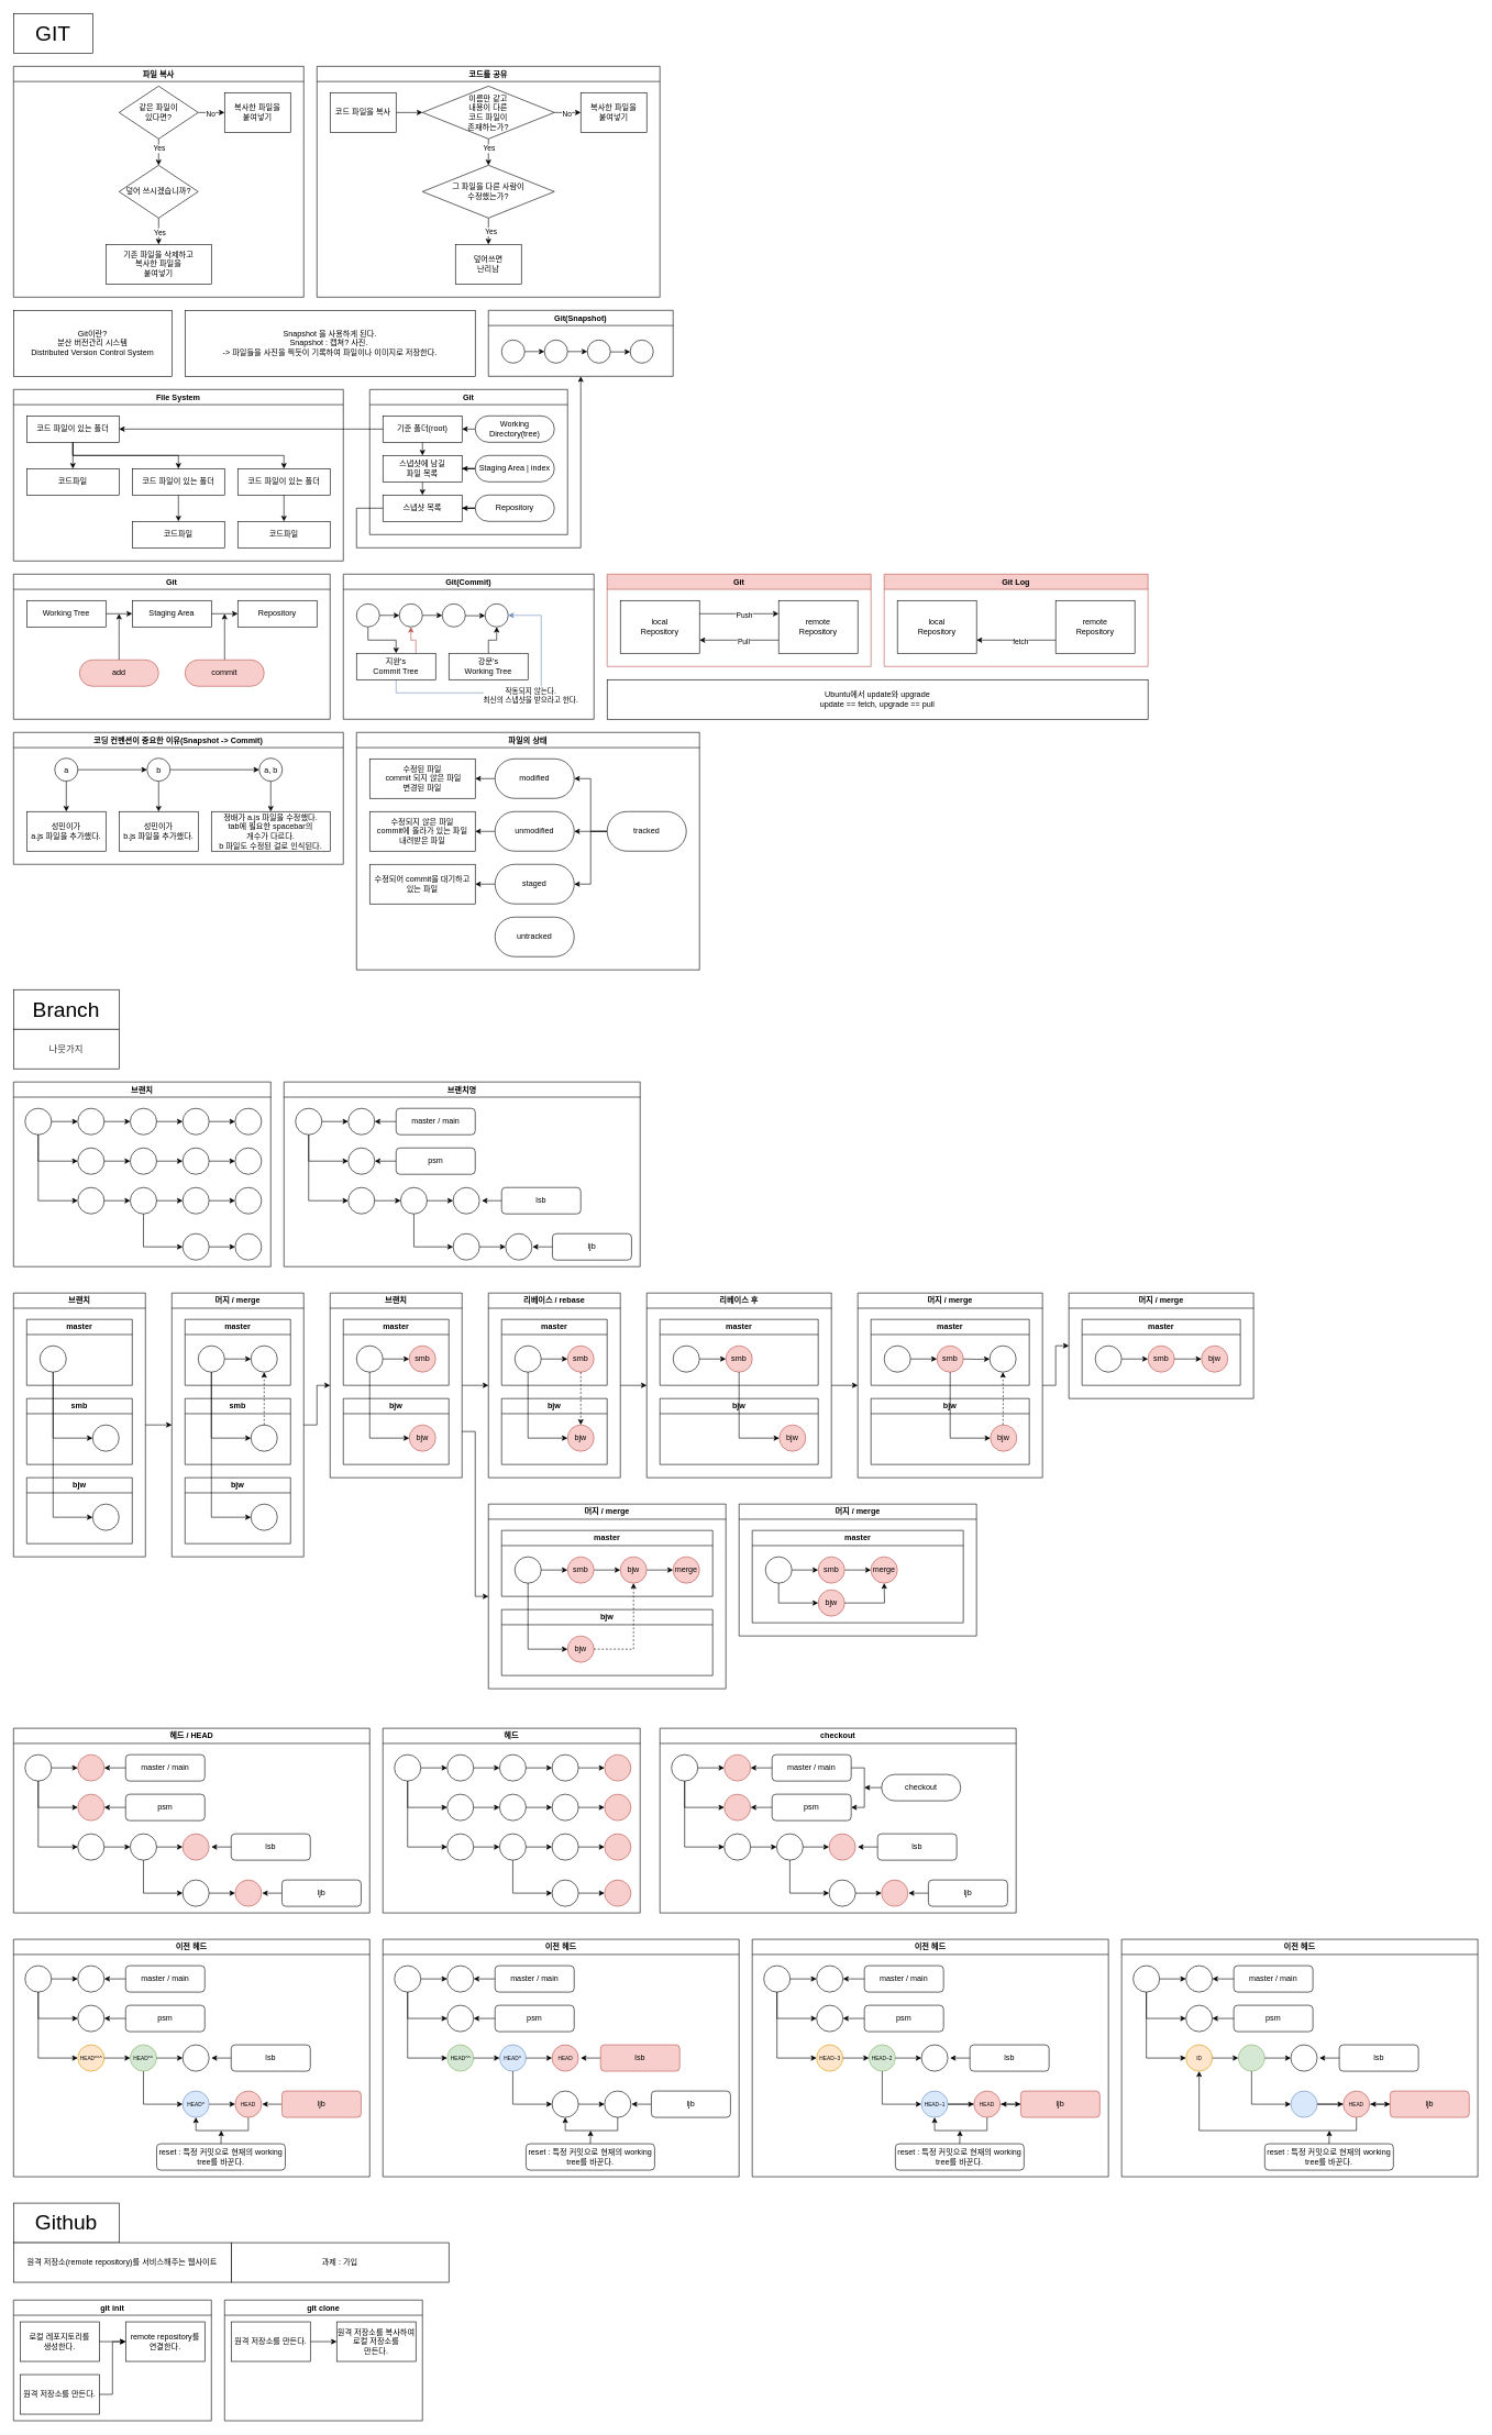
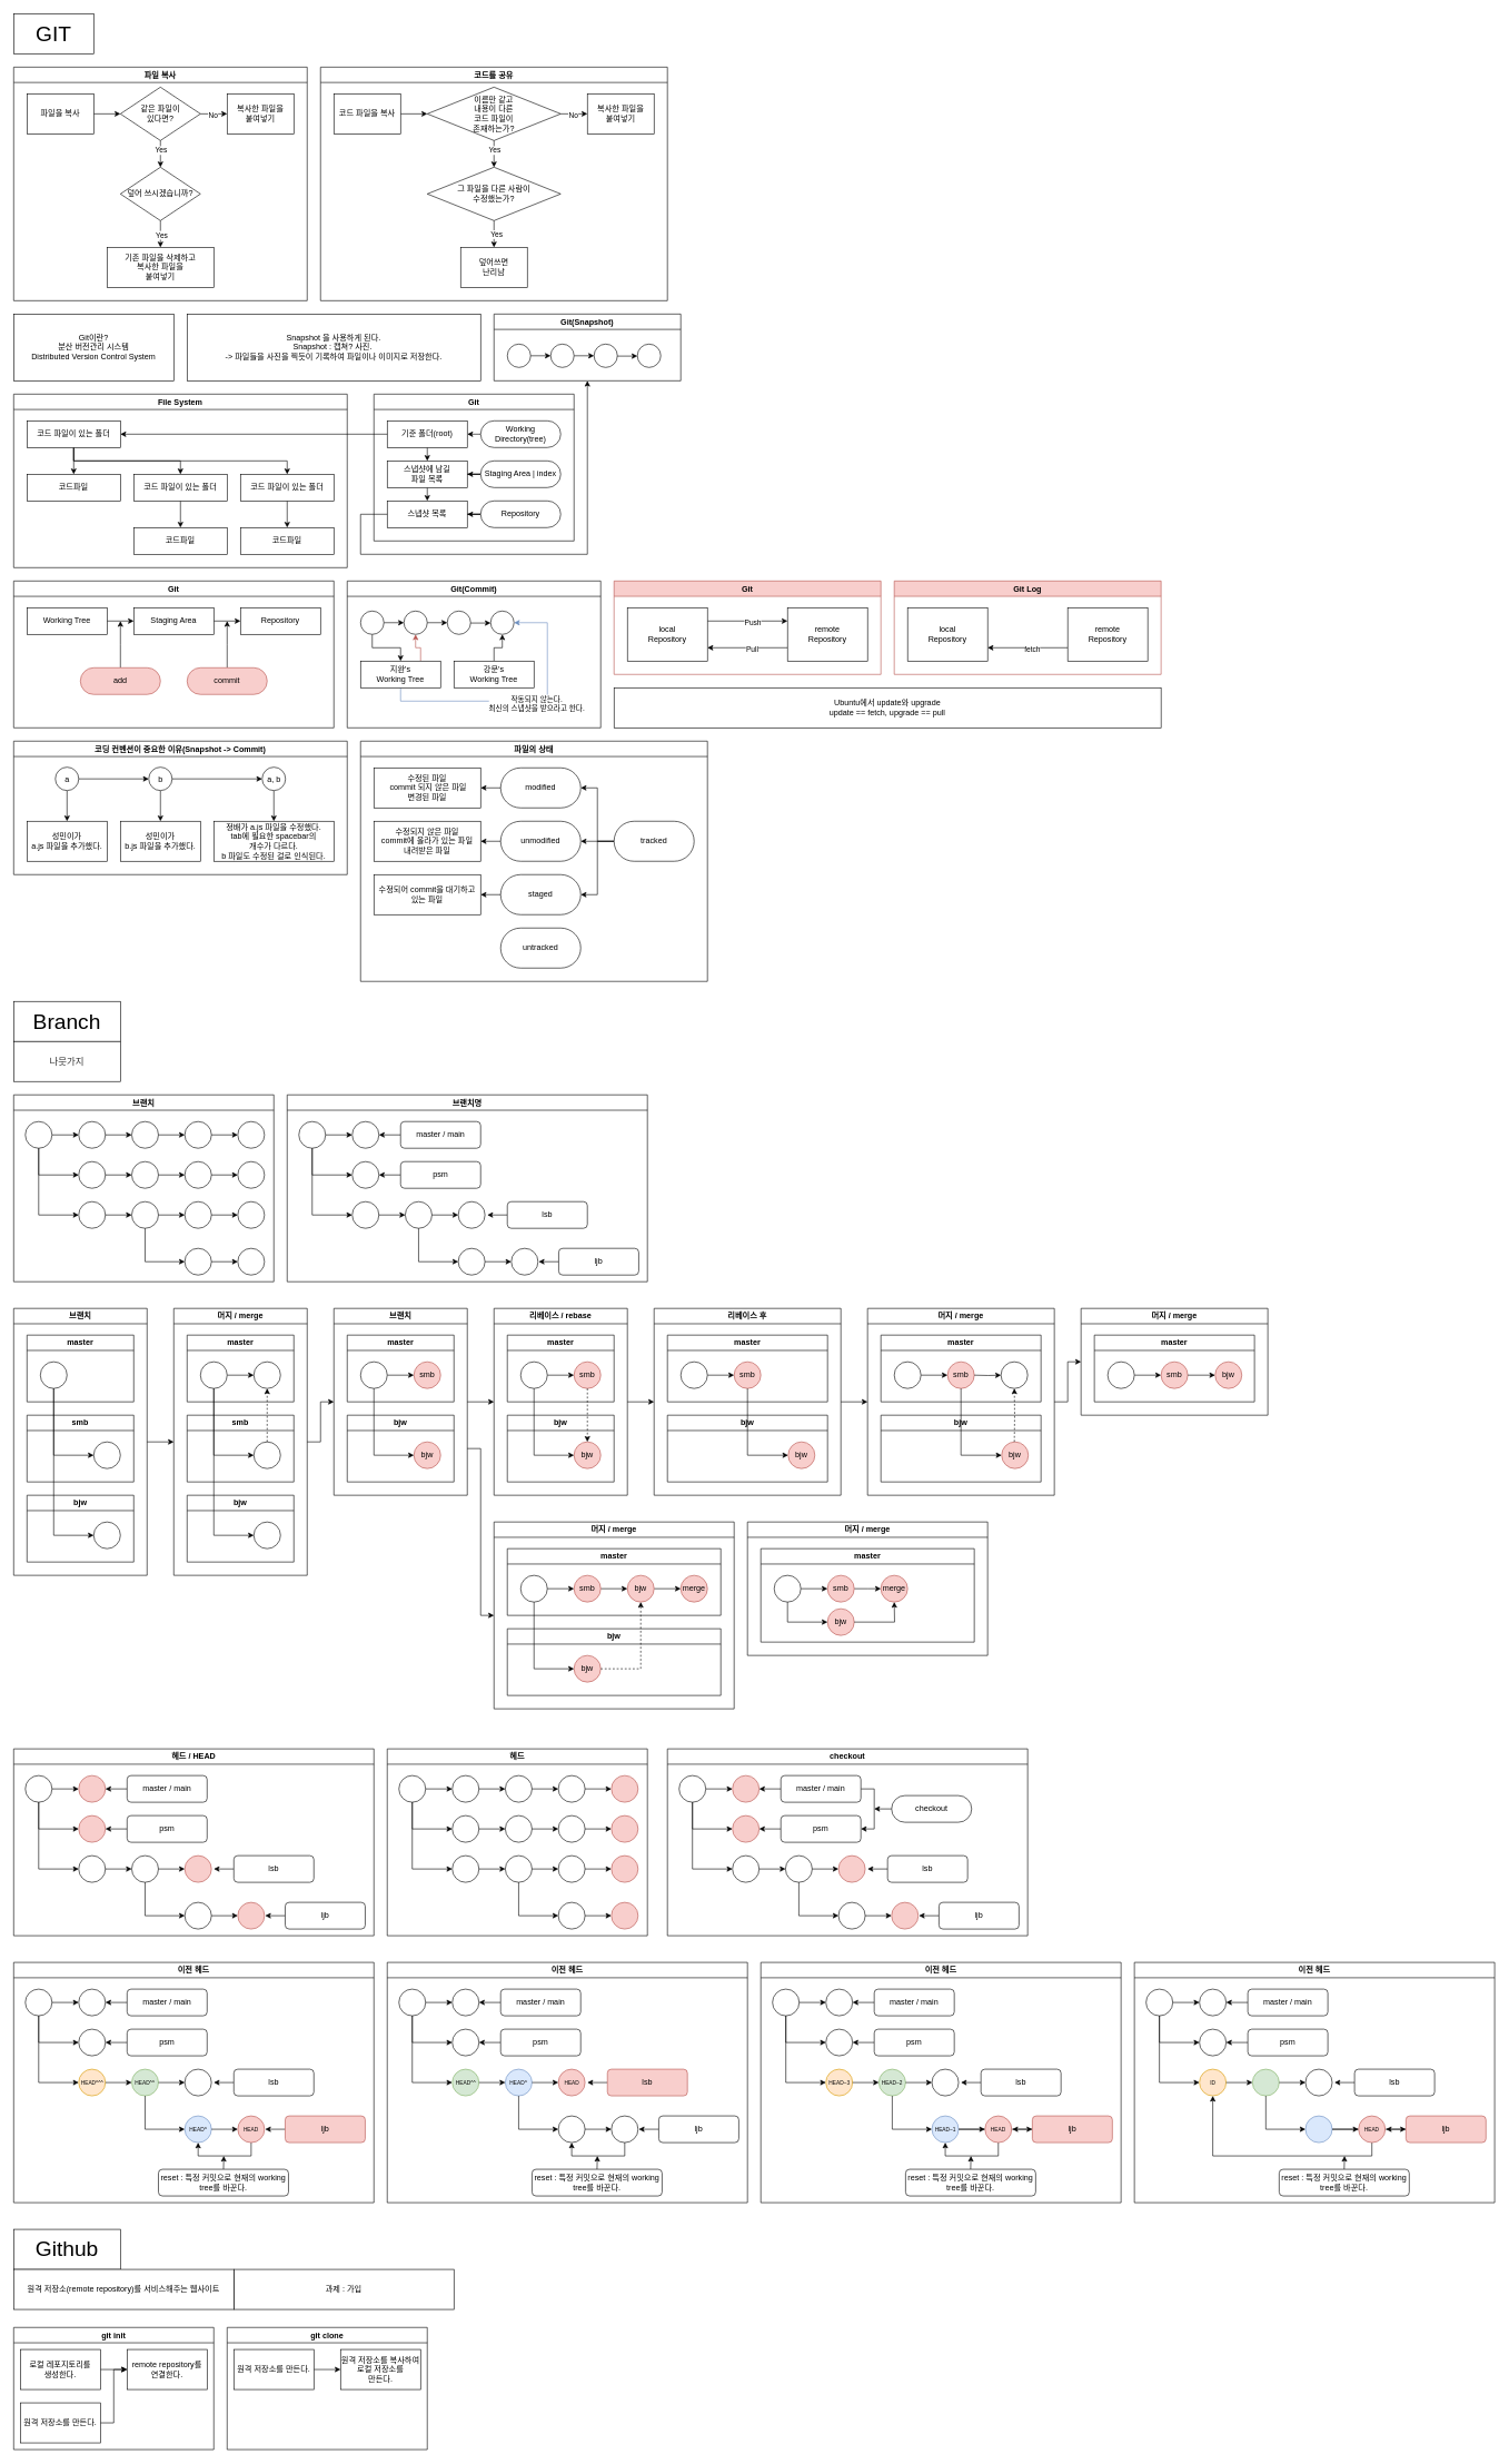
+ <mxCell id="5" value="파일을 복사" style="rounded=0;whiteSpace=wrap;html=1;" parent="3" vertex="1"><mxGeometry x="20" y="40" width="100" height="60" as="geometry" /></mxCell>
+ <mxCell id="4" style="edgeStyle=orthogonalEdgeStyle;rounded=0;orthogonalLoop=1;jettySize=auto;html=1;exitX=1;exitY=0.5;exitDx=0;exitDy=0;entryX=0;entryY=0.5;entryDx=0;entryDy=0;" parent="3" source="5" target="11" edge="1"><mxGeometry relative="1" as="geometry" /></mxCell>
- <mxCell id="87" value="&lt;div&gt;지완's&lt;/div&gt;Commit Tree" style="rounded=0;whiteSpace=wrap;html=1;" parent="75" vertex="1"><mxGeometry x="20" y="120" width="120" height="40" as="geometry" /></mxCell>
+ <mxCell id="87" value="&lt;div&gt;지완's&lt;/div&gt;Working Tree" style="rounded=0;whiteSpace=wrap;html=1;" parent="75" vertex="1"><mxGeometry x="20" y="120" width="120" height="40" as="geometry" /></mxCell>
